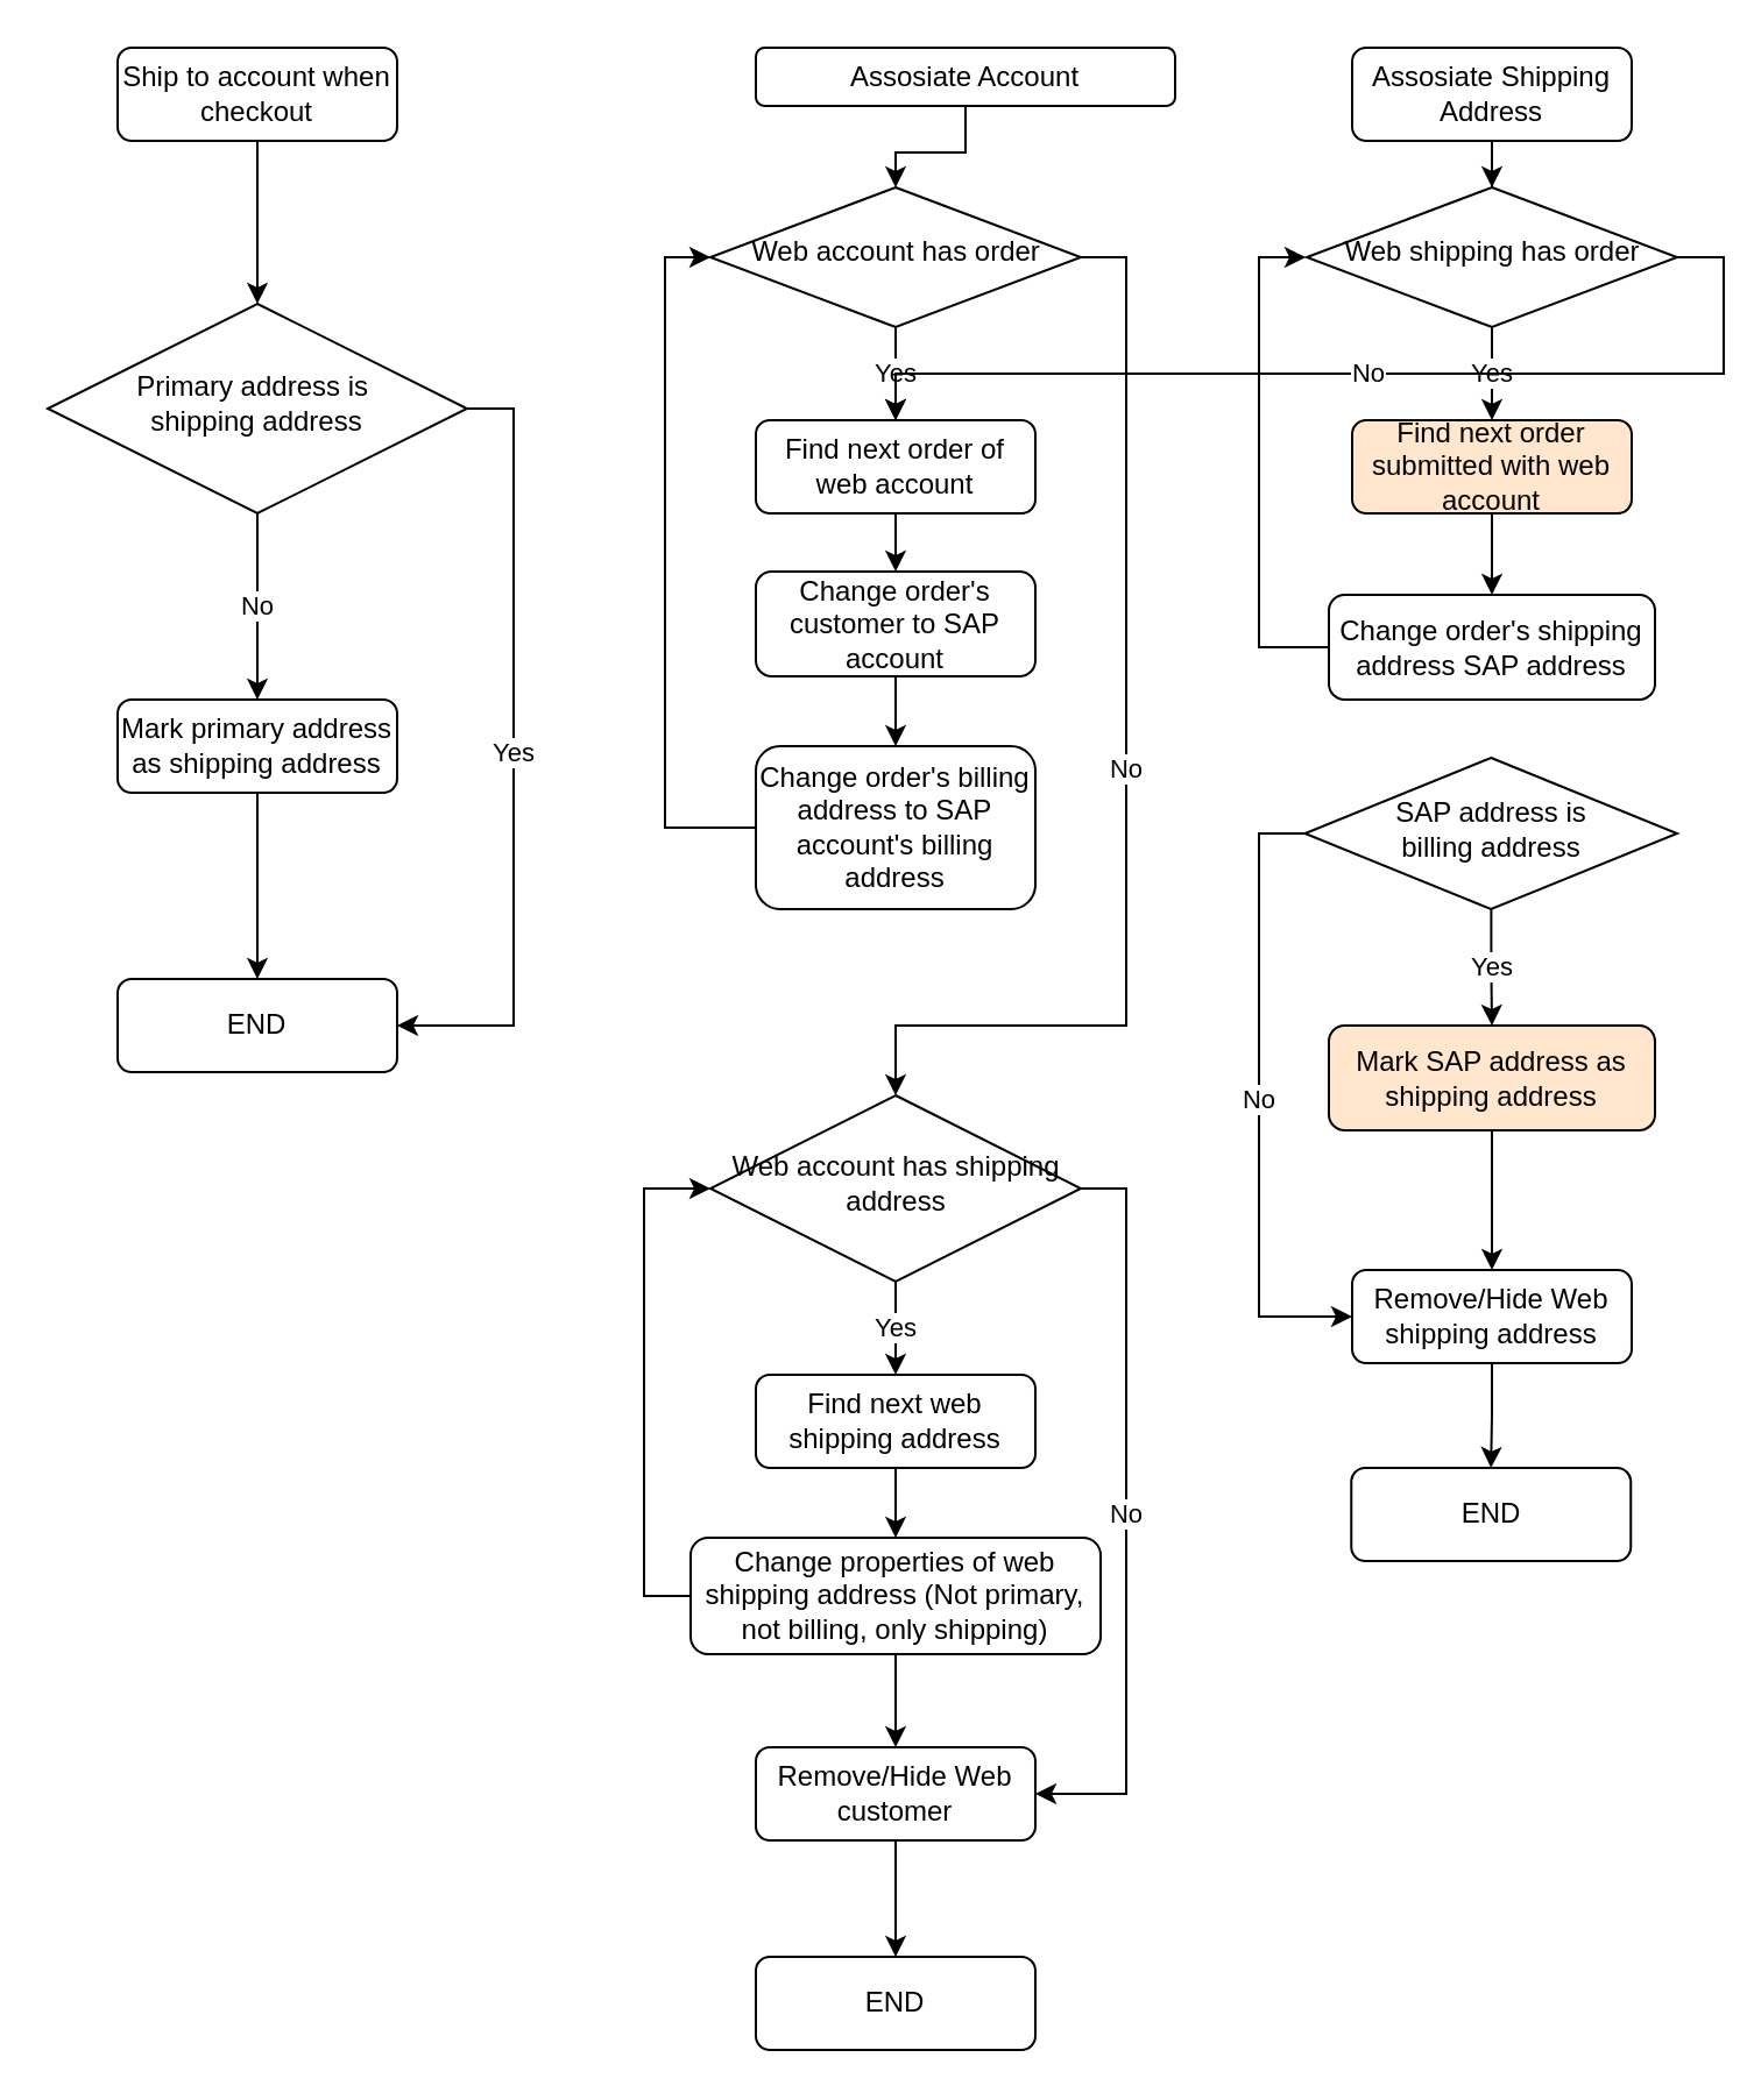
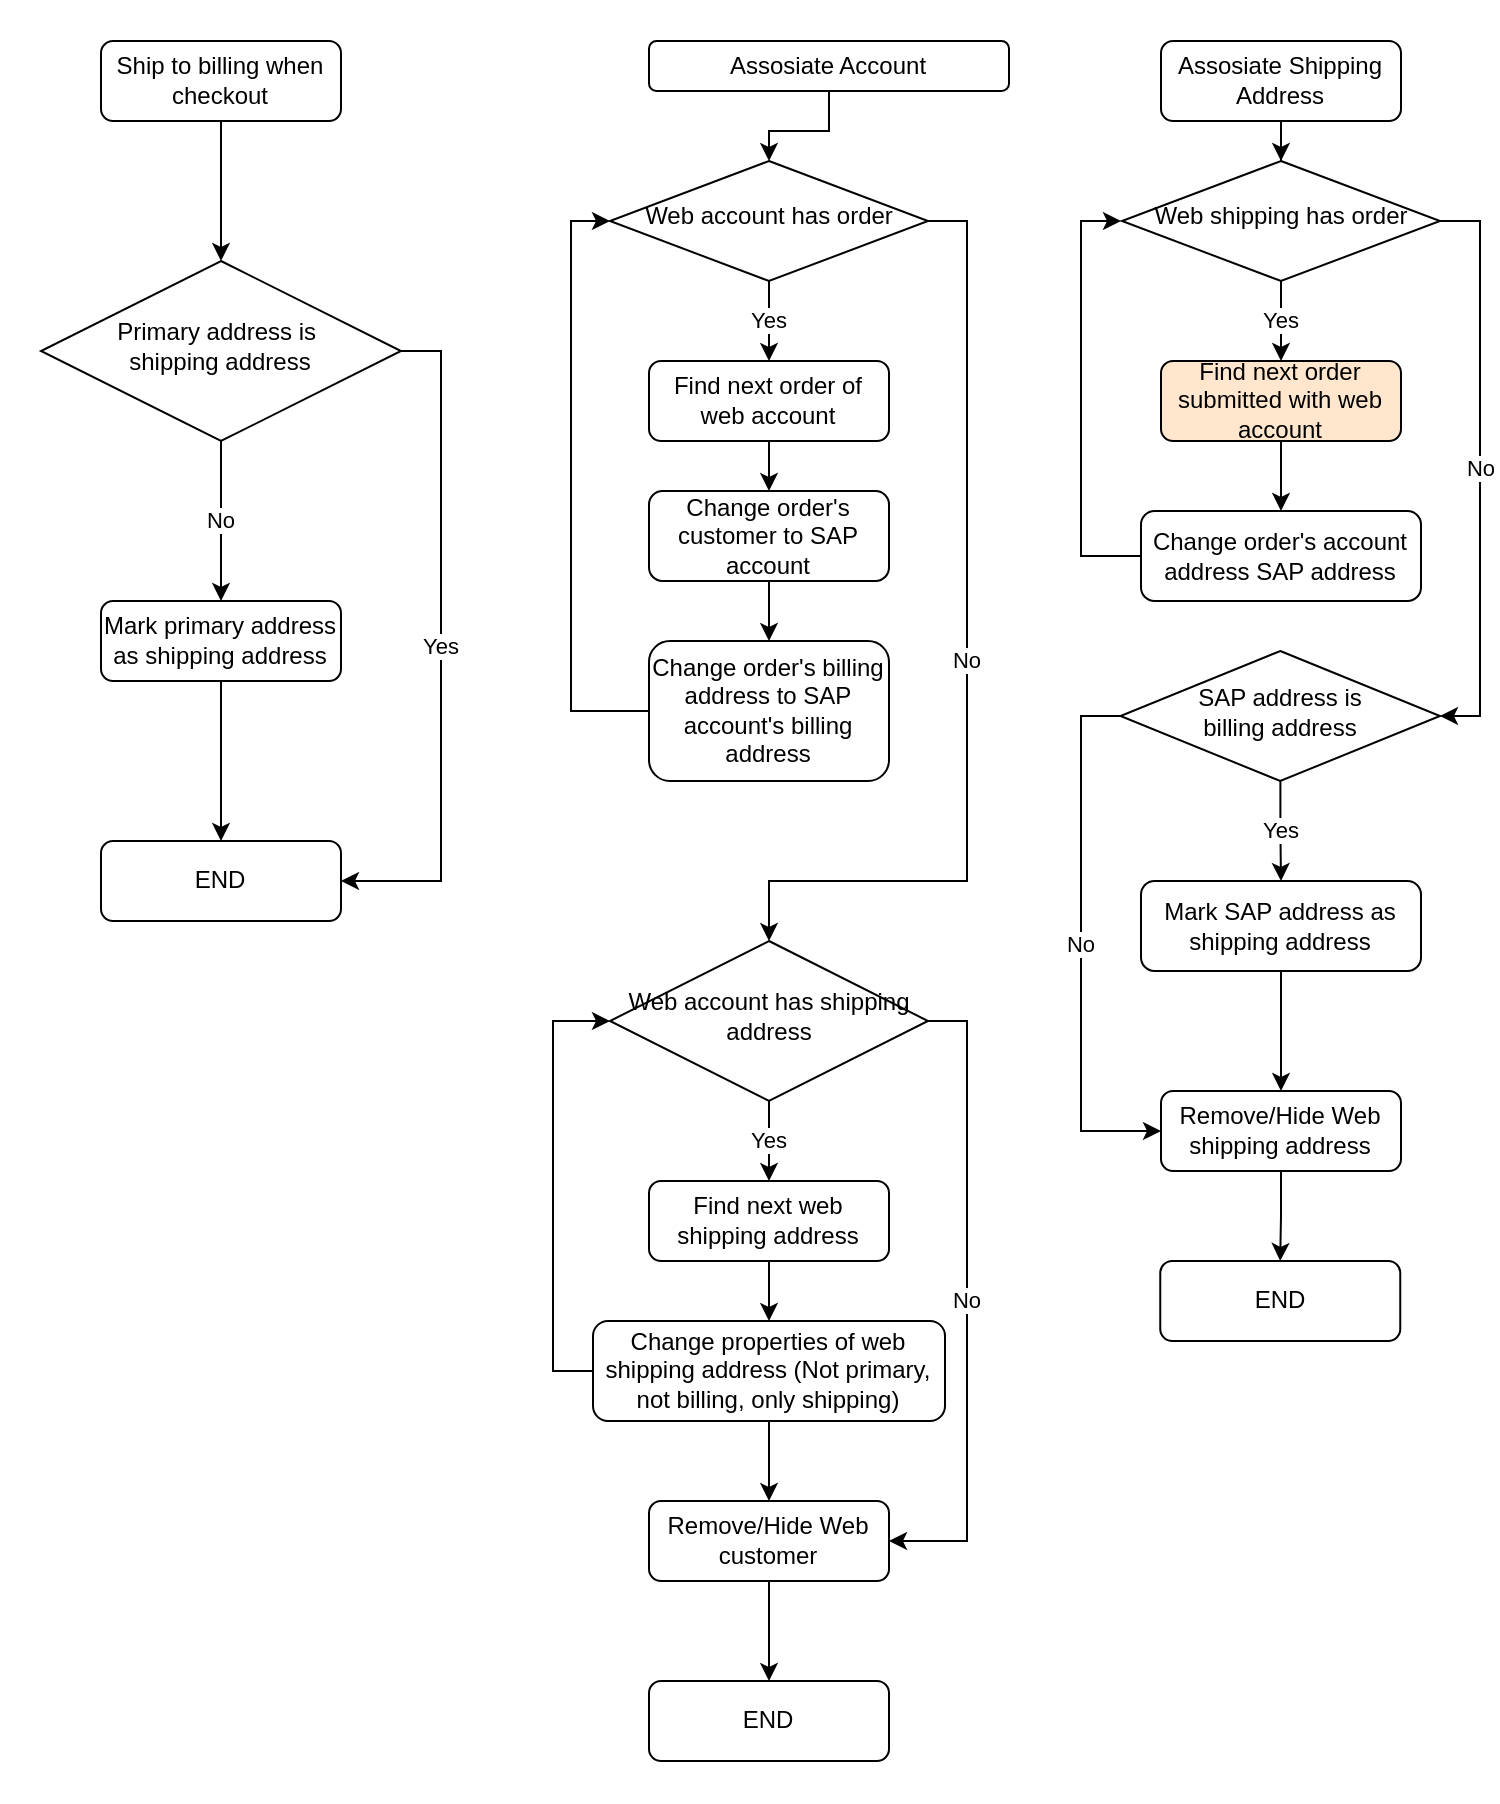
- <mxCell id="3" value="Ship to account when checkout" style="rounded=1;whiteSpace=wrap;html=1;fontSize=12;glass=0;strokeWidth=1;shadow=0;" parent="1" vertex="1"><mxGeometry x="50" y="20" width="120" height="40" as="geometry" /></mxCell>
+ <mxCell id="3" value="Ship to billing when checkout" style="rounded=1;whiteSpace=wrap;html=1;fontSize=12;glass=0;strokeWidth=1;shadow=0;" parent="1" vertex="1"><mxGeometry x="50" y="20" width="120" height="40" as="geometry" /></mxCell>
- <mxCell id="34" value="No" style="edgeStyle=orthogonalEdgeStyle;rounded=0;orthogonalLoop=1;jettySize=auto;html=1;exitX=1;exitY=0.5;exitDx=0;exitDy=0;" parent="1" source="35" target="13" edge="1"><mxGeometry relative="1" as="geometry" /></mxCell>
+ <mxCell id="34" value="No" style="edgeStyle=orthogonalEdgeStyle;rounded=0;orthogonalLoop=1;jettySize=auto;html=1;exitX=1;exitY=0.5;exitDx=0;exitDy=0;entryX=1;entryY=0.5;entryDx=0;entryDy=0;" parent="1" source="35" target="42" edge="1"><mxGeometry relative="1" as="geometry" /></mxCell>
- <mxCell id="39" value="Change order's shipping address SAP address" style="rounded=1;whiteSpace=wrap;html=1;fontSize=12;glass=0;strokeWidth=1;shadow=0;" parent="1" vertex="1"><mxGeometry x="570" y="255" width="140" height="45" as="geometry" /></mxCell>
+ <mxCell id="39" value="Change order's account address SAP address" style="rounded=1;whiteSpace=wrap;html=1;fontSize=12;glass=0;strokeWidth=1;shadow=0;" parent="1" vertex="1"><mxGeometry x="570" y="255" width="140" height="45" as="geometry" /></mxCell>
- <mxCell id="44" value="Mark SAP address as shipping address" style="rounded=1;whiteSpace=wrap;html=1;fontSize=12;glass=0;strokeWidth=1;shadow=0;fillColor=#ffe6cc;" parent="1" vertex="1"><mxGeometry x="570" y="440" width="140" height="45" as="geometry" /></mxCell>
+ <mxCell id="44" value="Mark SAP address as shipping address" style="rounded=1;whiteSpace=wrap;html=1;fontSize=12;glass=0;strokeWidth=1;shadow=0;" parent="1" vertex="1"><mxGeometry x="570" y="440" width="140" height="45" as="geometry" /></mxCell>
